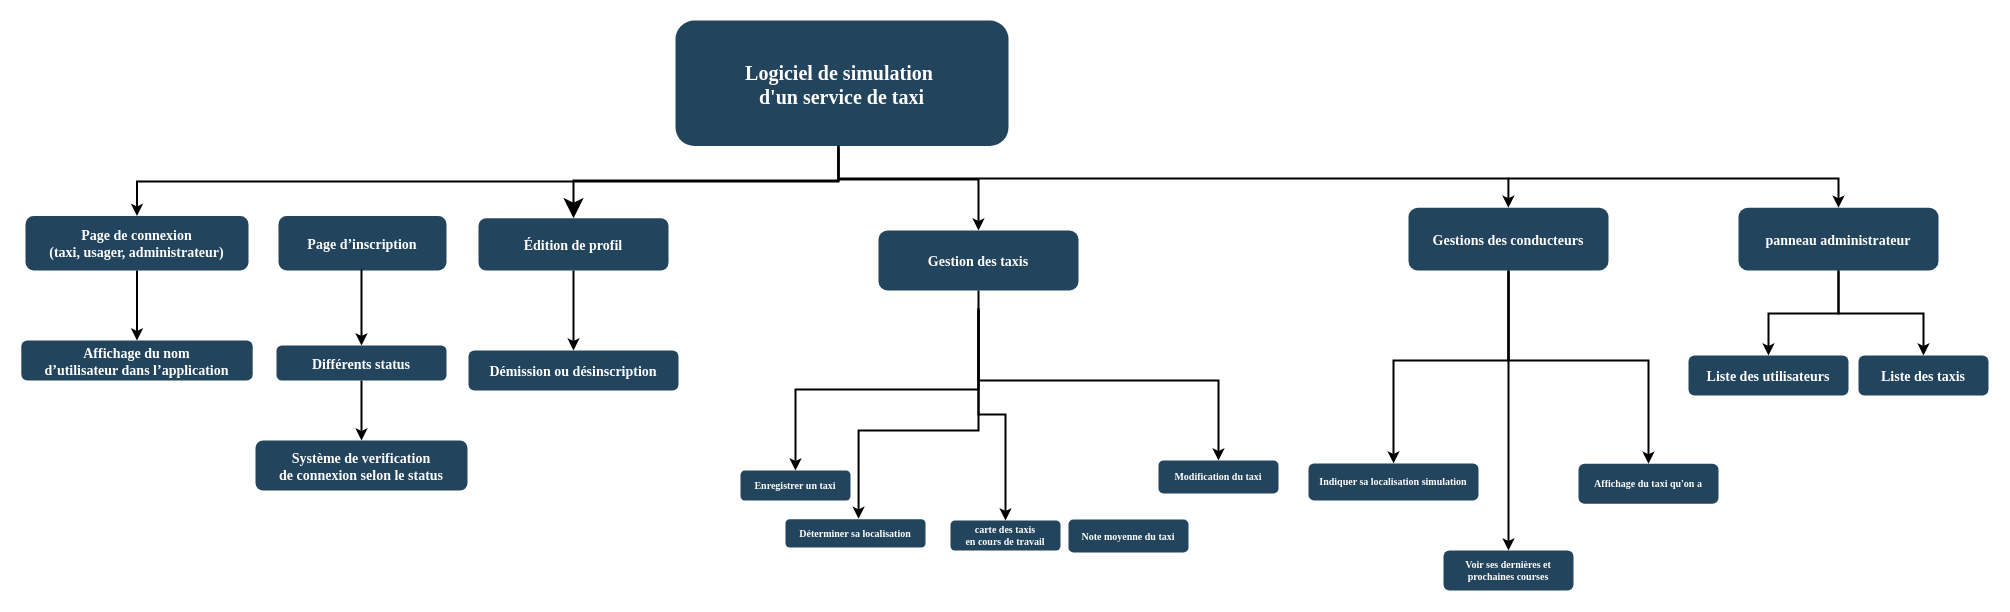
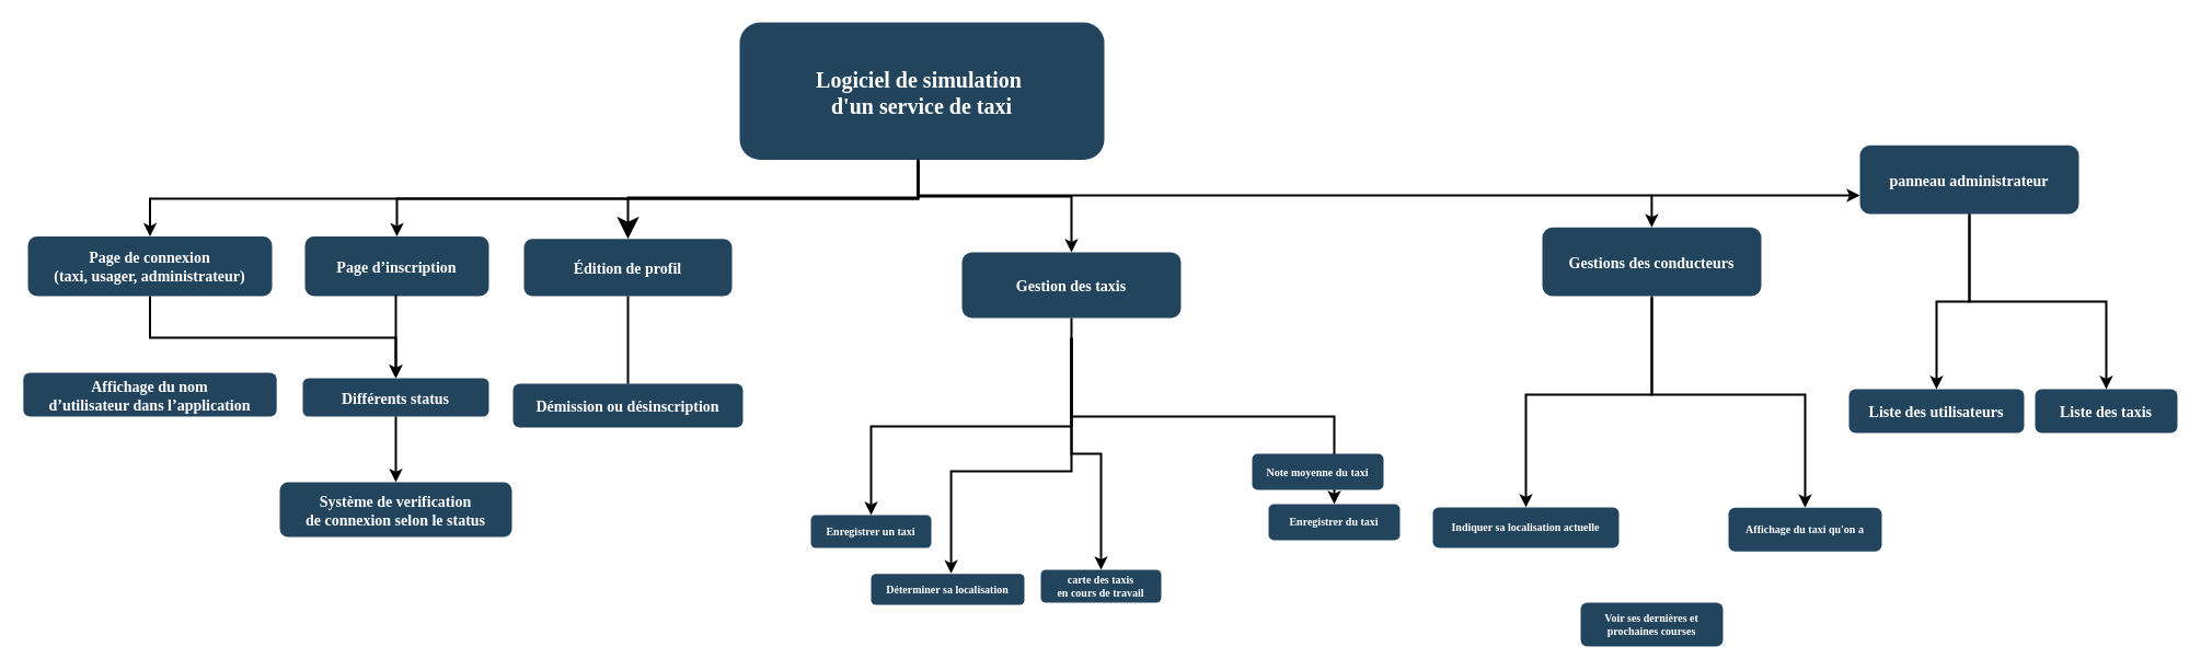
+ <mxCell id="11" value="" style="edgeStyle=elbowEdgeStyle;elbow=vertical;strokeWidth=2;rounded=0;exitX=0.489;exitY=1.012;exitDx=0;exitDy=0;exitPerimeter=0;" parent="1" source="2" target="6" edge="1"><mxGeometry x="347" y="225.5" width="100" height="100" as="geometry"><mxPoint x="842" y="145" as="sourcePoint" /><mxPoint x="1385" y="225.5" as="targetPoint" /></mxGeometry></mxCell>
- <mxCell id="3" value="panneau administrateur" style="rounded=1;fillColor=#23445D;gradientColor=none;strokeColor=none;fontColor=#FFFFFF;fontStyle=1;fontFamily=Tahoma;fontSize=14" parent="1" vertex="1"><mxGeometry x="1738" y="207.25" width="200" height="62.75" as="geometry" /></mxCell>
+ <mxCell id="3" value="panneau administrateur" style="rounded=1;fillColor=#23445D;gradientColor=none;strokeColor=none;fontColor=#FFFFFF;fontStyle=1;fontFamily=Tahoma;fontSize=14" parent="1" vertex="1"><mxGeometry x="1698" y="132.25" width="200" height="62.75" as="geometry" /></mxCell>
- <mxCell id="20" value="" style="edgeStyle=elbowEdgeStyle;elbow=vertical;strokeWidth=2;rounded=0;exitX=0.5;exitY=1;exitDx=0;exitDy=0;" parent="1" source="8" target="19" edge="1"><mxGeometry x="-609.5" y="121" width="100" height="100" as="geometry"><mxPoint x="136.5" y="295.5" as="sourcePoint" /><mxPoint x="-591.5" y="1" as="targetPoint" /></mxGeometry></mxCell>
+ <mxCell id="20" value="" style="edgeStyle=elbowEdgeStyle;elbow=vertical;strokeWidth=2;rounded=0;exitX=0.5;exitY=1;exitDx=0;exitDy=0;" parent="1" source="8" target="17" edge="1"><mxGeometry x="-609.5" y="121" width="100" height="100" as="geometry"><mxPoint x="136.5" y="295.5" as="sourcePoint" /><mxPoint x="-591.5" y="1" as="targetPoint" /></mxGeometry></mxCell>
- <mxCell id="13" value="" style="edgeStyle=elbowEdgeStyle;elbow=vertical;strokeWidth=2;rounded=0" parent="1" source="5" target="9" edge="1"><mxGeometry x="-23" y="135.5" width="100" height="100" as="geometry"><mxPoint x="-105" y="115.5" as="sourcePoint" /><mxPoint x="-5" y="15.5" as="targetPoint" /></mxGeometry></mxCell>
+ <mxCell id="13" value="" style="edgeStyle=elbowEdgeStyle;elbow=vertical;strokeWidth=2;rounded=0;endArrow=none;" parent="1" source="5" target="9" edge="1"><mxGeometry x="-23" y="135.5" width="100" height="100" as="geometry"><mxPoint x="-105" y="115.5" as="sourcePoint" /><mxPoint x="-5" y="15.5" as="targetPoint" /></mxGeometry></mxCell>
- <mxCell id="41" value="" style="edgeStyle=elbowEdgeStyle;elbow=vertical;strokeWidth=2;rounded=0;entryX=0.5;entryY=0;entryDx=0;entryDy=0;exitX=0.5;exitY=1;exitDx=0;exitDy=0;" parent="1" source="35" target="40" edge="1"><mxGeometry x="-266.84" y="192.62" width="100" height="100" as="geometry"><mxPoint x="1444.5" y="268.12" as="sourcePoint" /><mxPoint x="-248.84" y="72.62" as="targetPoint" /><Array as="points"><mxPoint x="1518" y="420" /><mxPoint x="1508" y="370" /><mxPoint x="1445" y="320" /><mxPoint x="1468" y="417.12" /></Array></mxGeometry></mxCell>
- <mxCell id="26" value="Modification du taxi" style="rounded=1;fillColor=#23445D;gradientColor=none;strokeColor=none;fontColor=#FFFFFF;fontStyle=1;fontFamily=Tahoma;fontSize=10;" parent="1" vertex="1"><mxGeometry x="1158" y="460" width="120" height="32.88" as="geometry" /></mxCell>
+ <mxCell id="26" value="Enregistrer du taxi" style="rounded=1;fillColor=#23445D;gradientColor=none;strokeColor=none;fontColor=#FFFFFF;fontStyle=1;fontFamily=Tahoma;fontSize=10;" parent="1" vertex="1"><mxGeometry x="1158" y="460" width="120" height="32.88" as="geometry" /></mxCell>
- <mxCell id="39" value="Indiquer sa localisation simulation" style="rounded=1;fillColor=#23445D;gradientColor=none;strokeColor=none;fontColor=#FFFFFF;fontStyle=1;fontFamily=Tahoma;fontSize=10;" parent="1" vertex="1"><mxGeometry x="1308" y="462.88" width="170" height="37.12" as="geometry" /></mxCell>
+ <mxCell id="39" value="Indiquer sa localisation actuelle" style="rounded=1;fillColor=#23445D;gradientColor=none;strokeColor=none;fontColor=#FFFFFF;fontStyle=1;fontFamily=Tahoma;fontSize=10;" parent="1" vertex="1"><mxGeometry x="1308" y="462.88" width="170" height="37.12" as="geometry" /></mxCell>
- <mxCell id="28" value="Déterminer sa localisation" style="rounded=1;fillColor=#23445D;gradientColor=none;strokeColor=none;fontColor=#FFFFFF;fontStyle=1;fontFamily=Tahoma;fontSize=10;" parent="1" vertex="1"><mxGeometry x="785" y="518.75" width="140" height="28.25" as="geometry" /></mxCell>
+ <mxCell id="28" value="Déterminer sa localisation" style="rounded=1;fillColor=#23445D;gradientColor=none;strokeColor=none;fontColor=#FFFFFF;fontStyle=1;fontFamily=Tahoma;fontSize=10;" parent="1" vertex="1"><mxGeometry x="795" y="523.75" width="140" height="28.25" as="geometry" /></mxCell>
- <mxCell id="32" value="Note moyenne du taxi" style="rounded=1;fillColor=#23445D;gradientColor=none;strokeColor=none;fontColor=#FFFFFF;fontStyle=1;fontFamily=Tahoma;fontSize=10;" parent="1" vertex="1"><mxGeometry x="1068" y="519.12" width="120" height="32.88" as="geometry" /></mxCell>
+ <mxCell id="32" value="Note moyenne du taxi" style="rounded=1;fillColor=#23445D;gradientColor=none;strokeColor=none;fontColor=#FFFFFF;fontStyle=1;fontFamily=Tahoma;fontSize=10;" parent="1" vertex="1"><mxGeometry x="1143" y="414.12" width="120" height="32.88" as="geometry" /></mxCell>
